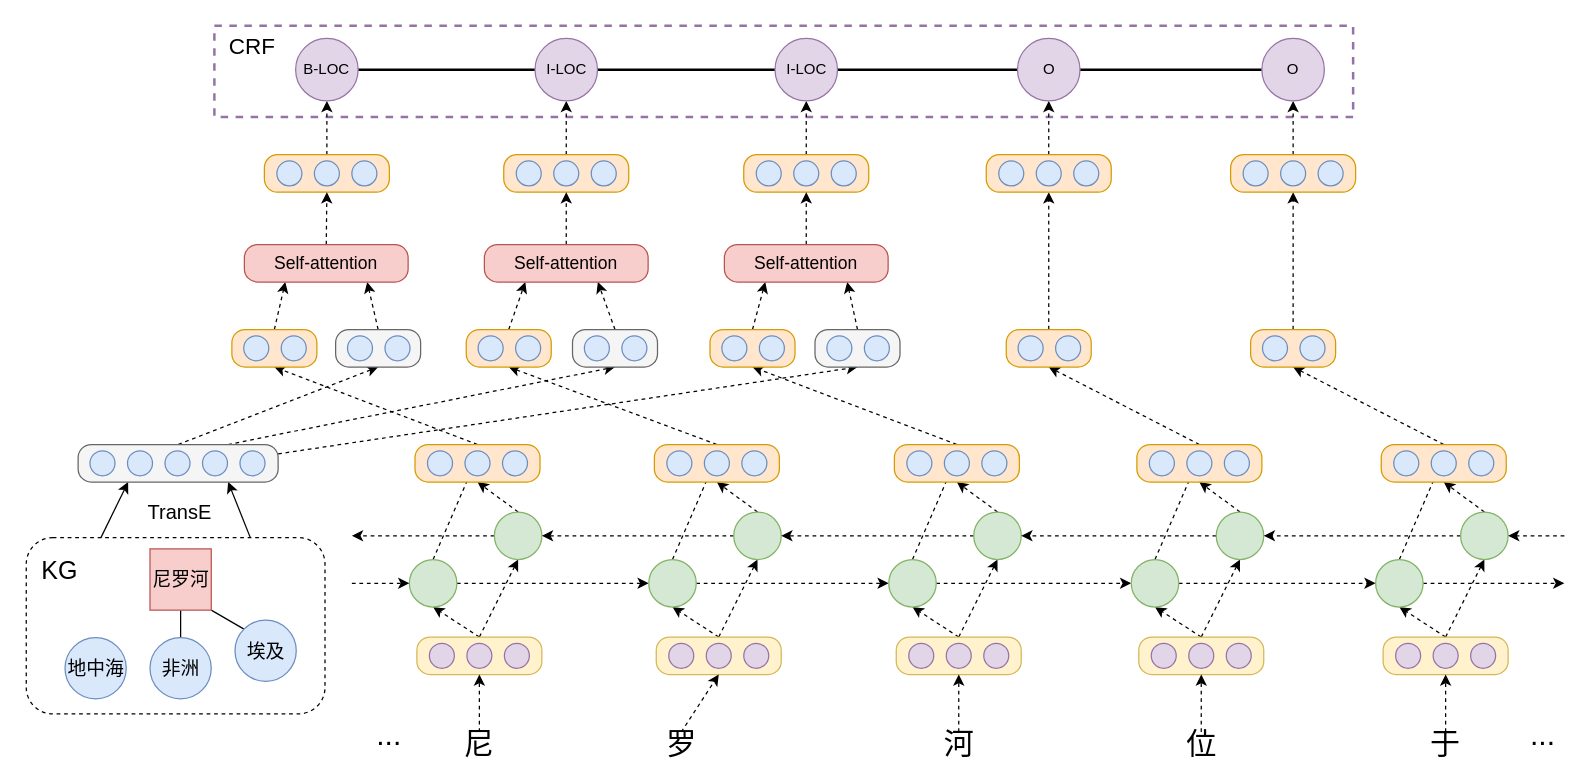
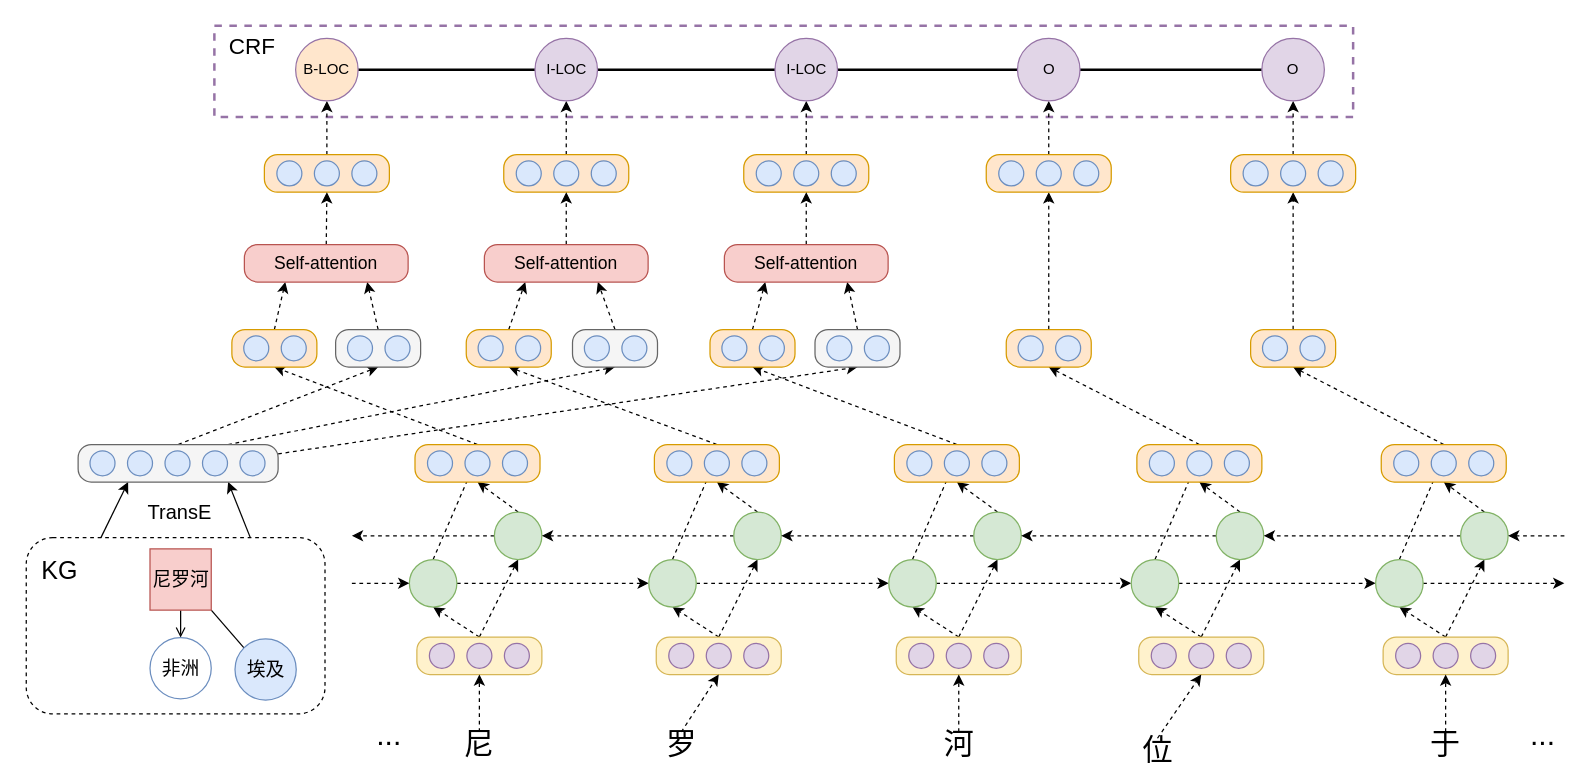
- <mxCell id="33" value="B-LOC" style="ellipse;whiteSpace=wrap;html=1;aspect=fixed;fillColor=#e1d5e7;strokeColor=#9673a6;" parent="1" vertex="1"><mxGeometry x="236" y="30.147" width="50" height="50" as="geometry" /></mxCell>
+ <mxCell id="33" value="B-LOC" style="ellipse;whiteSpace=wrap;html=1;aspect=fixed;fillColor=#ffe6cc;strokeColor=#9673a6;" parent="1" vertex="1"><mxGeometry x="236" y="30.147" width="50" height="50" as="geometry" /></mxCell>
- <mxCell id="159" style="edgeStyle=none;rounded=0;orthogonalLoop=1;jettySize=auto;html=1;exitX=0.5;exitY=1;exitDx=0;exitDy=0;entryX=0.5;entryY=0;entryDx=0;entryDy=0;endArrow=none;endFill=0;" edge="1" parent="1" source="161" target="164"><mxGeometry relative="1" as="geometry" /></mxCell>
+ <mxCell id="159" style="edgeStyle=none;rounded=0;orthogonalLoop=1;jettySize=auto;html=1;exitX=0.5;exitY=1;exitDx=0;exitDy=0;entryX=0.5;entryY=0;entryDx=0;entryDy=0;endArrow=open;endFill=0;" edge="1" parent="1" source="161" target="164"><mxGeometry relative="1" as="geometry" /></mxCell>
- <mxCell id="163" value="&lt;span style=&quot;font-size: 15px&quot;&gt;埃及&lt;/span&gt;" style="ellipse;whiteSpace=wrap;html=1;aspect=fixed;fillColor=#dae8fc;strokeColor=#6c8ebf;" vertex="1" parent="1"><mxGeometry x="187.5" y="495.5" width="49" height="49" as="geometry" /></mxCell>
+ <mxCell id="163" value="&lt;span style=&quot;font-size: 15px&quot;&gt;埃及&lt;/span&gt;" style="ellipse;whiteSpace=wrap;html=1;aspect=fixed;fillColor=#dae8fc;strokeColor=#6c8ebf;" vertex="1" parent="1"><mxGeometry x="187.5" y="510.5" width="49" height="49" as="geometry" /></mxCell>
- <mxCell id="162" value="&lt;span style=&quot;font-size: 15px&quot;&gt;地中海&lt;/span&gt;" style="ellipse;whiteSpace=wrap;html=1;aspect=fixed;fillColor=#dae8fc;strokeColor=#6c8ebf;" vertex="1" parent="1"><mxGeometry x="51.5" y="509.5" width="49" height="49" as="geometry" /></mxCell>
- <mxCell id="164" value="&lt;span style=&quot;font-size: 15px&quot;&gt;非洲&lt;/span&gt;" style="ellipse;whiteSpace=wrap;html=1;aspect=fixed;fillColor=#dae8fc;strokeColor=#6c8ebf;" vertex="1" parent="1"><mxGeometry x="119.5" y="509.5" width="49" height="49" as="geometry" /></mxCell>
+ <mxCell id="164" value="&lt;span style=&quot;font-size: 15px&quot;&gt;非洲&lt;/span&gt;" style="ellipse;whiteSpace=wrap;html=1;aspect=fixed;fillColor=#ffffff;strokeColor=#6c8ebf;" vertex="1" parent="1"><mxGeometry x="119.5" y="509.5" width="49" height="49" as="geometry" /></mxCell>
- <mxCell id="125" value="位" style="text;html=1;strokeColor=none;fillColor=none;align=center;verticalAlign=middle;whiteSpace=wrap;rounded=0;fontSize=24;" parent="1" vertex="1"><mxGeometry x="940.5" y="585" width="40" height="20" as="geometry" /></mxCell>
+ <mxCell id="125" value="位" style="text;html=1;strokeColor=none;fillColor=none;align=center;verticalAlign=middle;whiteSpace=wrap;rounded=0;fontSize=24;" parent="1" vertex="1"><mxGeometry x="905.5" y="590" width="40" height="20" as="geometry" /></mxCell>
